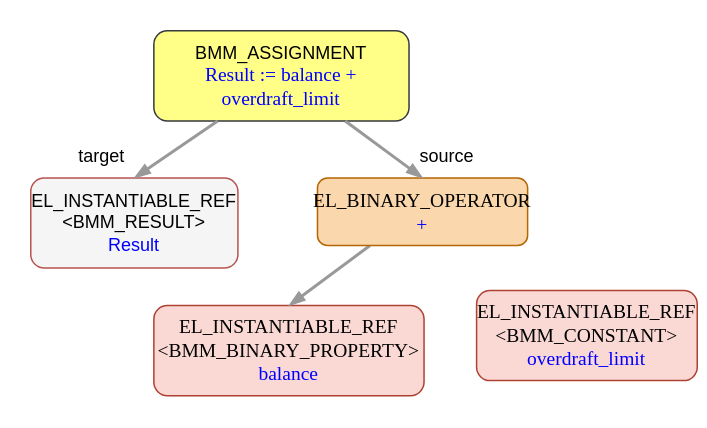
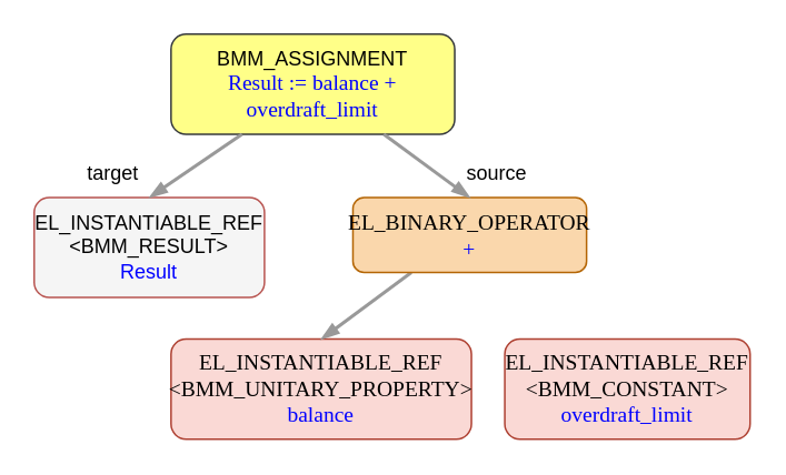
- <mxCell id="4" value="EL_INSTANTIABLE_REF&lt;br&gt;&amp;lt;BMM_CONSTANT&amp;gt;&lt;br&gt;&lt;font color=&quot;#0000ff&quot;&gt;overdraft_limit&lt;/font&gt;" style="rounded=1;whiteSpace=wrap;html=1;shadow=0;glass=0;comic=0;labelBackgroundColor=none;strokeColor=#ae4132;strokeWidth=1;fillColor=#fad9d5;fontFamily=Tahoma;fontSize=13;align=center;" parent="1" vertex="1"><mxGeometry x="317" y="193" width="147" height="60" as="geometry" /></mxCell>
+ <mxCell id="4" value="EL_INSTANTIABLE_REF&lt;br&gt;&amp;lt;BMM_CONSTANT&amp;gt;&lt;br&gt;&lt;font color=&quot;#0000ff&quot;&gt;overdraft_limit&lt;/font&gt;" style="rounded=1;whiteSpace=wrap;html=1;shadow=0;glass=0;comic=0;labelBackgroundColor=none;strokeColor=#ae4132;strokeWidth=1;fillColor=#fad9d5;fontFamily=Tahoma;fontSize=13;align=center;" parent="1" vertex="1"><mxGeometry x="302" y="203" width="147" height="60" as="geometry" /></mxCell>
- <mxCell id="3" value="EL_INSTANTIABLE_REF&lt;br&gt;&amp;lt;BMM_BINARY_PROPERTY&amp;gt;&lt;br&gt;&lt;font color=&quot;#0000ff&quot;&gt;balance&lt;/font&gt;" style="rounded=1;whiteSpace=wrap;html=1;shadow=0;glass=0;comic=0;labelBackgroundColor=none;strokeColor=#ae4132;strokeWidth=1;fillColor=#fad9d5;fontFamily=Tahoma;fontSize=13;align=center;" parent="1" vertex="1"><mxGeometry x="102" y="203" width="180" height="60" as="geometry" /></mxCell>
+ <mxCell id="3" value="EL_INSTANTIABLE_REF&lt;br&gt;&amp;lt;BMM_UNITARY_PROPERTY&amp;gt;&lt;br&gt;&lt;font color=&quot;#0000ff&quot;&gt;balance&lt;/font&gt;" style="rounded=1;whiteSpace=wrap;html=1;shadow=0;glass=0;comic=0;labelBackgroundColor=none;strokeColor=#ae4132;strokeWidth=1;fillColor=#fad9d5;fontFamily=Tahoma;fontSize=13;align=center;" parent="1" vertex="1"><mxGeometry x="102" y="203" width="180" height="60" as="geometry" /></mxCell>
